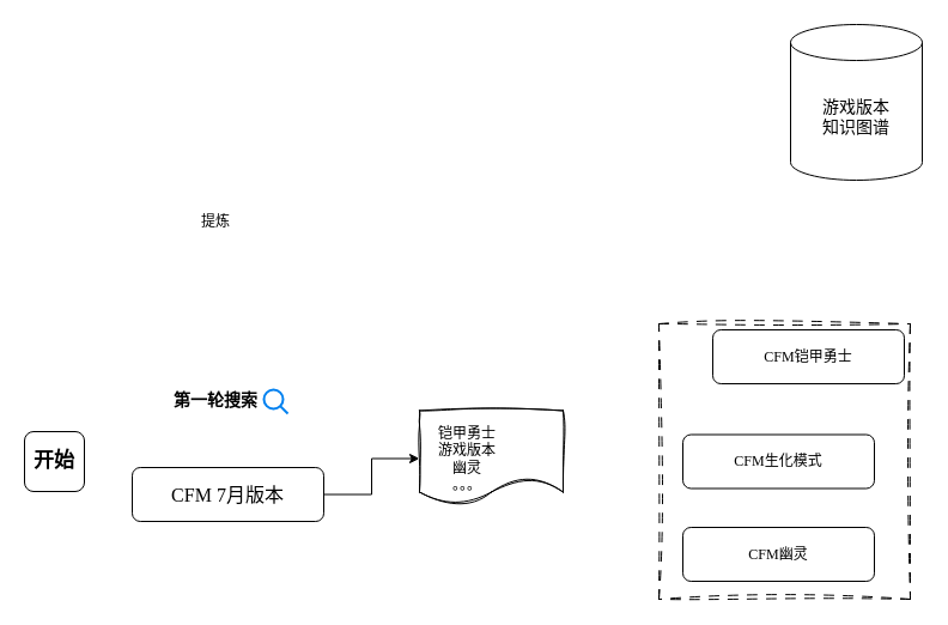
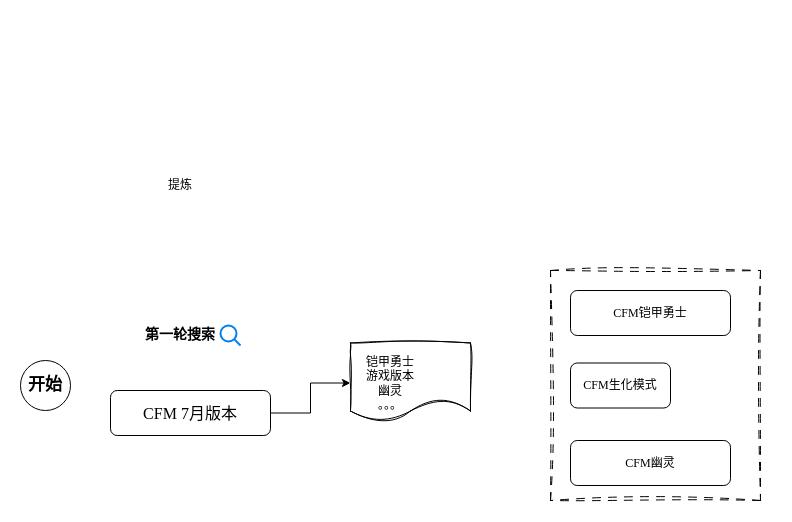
- <mxCell id="4" value="&lt;font style=&quot;font-size: 14px;&quot;&gt;游戏版本&lt;br&gt;知识图谱&lt;/font&gt;" style="shape=cylinder3;whiteSpace=wrap;html=1;boundedLbl=1;backgroundOutline=1;size=15;hachureGap=4;fontFamily=Architects Daughter;fontSource=https%3A%2F%2Ffonts.googleapis.com%2Fcss%3Ffamily%3DArchitects%2BDaughter;" vertex="1" parent="1"><mxGeometry x="660" y="20" width="110" height="130" as="geometry" /></mxCell>
- <mxCell id="10" value="CFM铠甲勇士" style="rounded=1;whiteSpace=wrap;html=1;hachureGap=4;fontFamily=Architects Daughter;fontSource=https%3A%2F%2Ffonts.googleapis.com%2Fcss%3Ffamily%3DArchitects%2BDaughter;" vertex="1" parent="1"><mxGeometry x="595" y="275" width="160" height="45" as="geometry" /></mxCell>
+ <mxCell id="10" value="CFM铠甲勇士" style="rounded=1;whiteSpace=wrap;html=1;hachureGap=4;fontFamily=Architects Daughter;fontSource=https%3A%2F%2Ffonts.googleapis.com%2Fcss%3Ffamily%3DArchitects%2BDaughter;" vertex="1" parent="1"><mxGeometry x="570" y="290" width="160" height="45" as="geometry" /></mxCell>
- <mxCell id="6" value="&lt;b&gt;&lt;font style=&quot;font-size: 17px;&quot;&gt;开始&lt;/font&gt;&lt;/b&gt;" style="whiteSpace=wrap;html=1;aspect=fixed;hachureGap=4;fontFamily=Architects Daughter;fontSource=https%3A%2F%2Ffonts.googleapis.com%2Fcss%3Ffamily%3DArchitects%2BDaughter;rounded=1;" vertex="1" parent="1"><mxGeometry x="20" y="360" width="50" height="50" as="geometry" /></mxCell>
+ <mxCell id="6" value="&lt;b&gt;&lt;font style=&quot;font-size: 17px;&quot;&gt;开始&lt;/font&gt;&lt;/b&gt;" style="ellipse;whiteSpace=wrap;html=1;aspect=fixed;hachureGap=4;fontFamily=Architects Daughter;fontSource=https%3A%2F%2Ffonts.googleapis.com%2Fcss%3Ffamily%3DArchitects%2BDaughter;" vertex="1" parent="1"><mxGeometry x="20" y="360" width="50" height="50" as="geometry" /></mxCell>
- <mxCell id="11" value="CFM生化模式" style="rounded=1;whiteSpace=wrap;html=1;hachureGap=4;fontFamily=Architects Daughter;fontSource=https%3A%2F%2Ffonts.googleapis.com%2Fcss%3Ffamily%3DArchitects%2BDaughter;" vertex="1" parent="1"><mxGeometry x="570" y="362.5" width="160" height="45" as="geometry" /></mxCell>
+ <mxCell id="11" value="CFM生化模式" style="rounded=1;whiteSpace=wrap;html=1;hachureGap=4;fontFamily=Architects Daughter;fontSource=https%3A%2F%2Ffonts.googleapis.com%2Fcss%3Ffamily%3DArchitects%2BDaughter;" vertex="1" parent="1"><mxGeometry x="570" y="362.5" width="100" height="45" as="geometry" /></mxCell>
